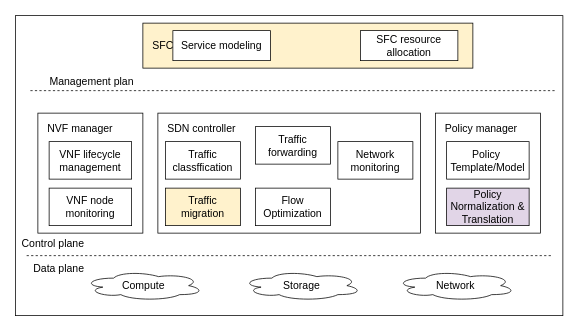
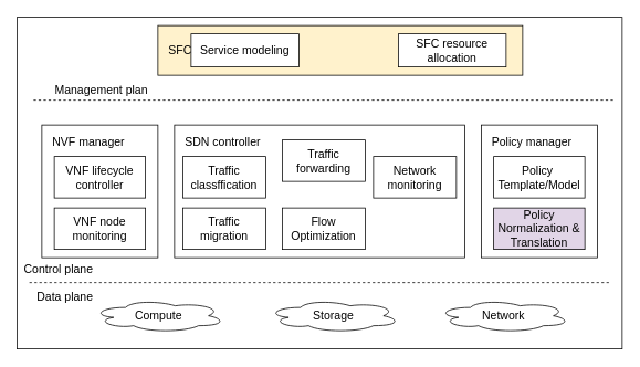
- <mxCell id="7" value="VNF lifecycle&lt;br style=&quot;font-size: 14px;&quot;&gt;management" style="rounded=0;whiteSpace=wrap;html=1;fontSize=14;" parent="1" vertex="1"><mxGeometry x="65" y="188" width="110" height="50" as="geometry" /></mxCell>
+ <mxCell id="7" value="VNF lifecycle&lt;br style=&quot;font-size: 14px;&quot;&gt;controller" style="rounded=0;whiteSpace=wrap;html=1;fontSize=14;" parent="1" vertex="1"><mxGeometry x="65" y="188" width="110" height="50" as="geometry" /></mxCell>
- <mxCell id="13" value="Traffic migration" style="rounded=0;whiteSpace=wrap;html=1;fontSize=14;fillColor=#fff2cc;" parent="1" vertex="1"><mxGeometry x="220" y="250" width="100" height="50" as="geometry" /></mxCell>
+ <mxCell id="13" value="Traffic migration" style="rounded=0;whiteSpace=wrap;html=1;fontSize=14;" parent="1" vertex="1"><mxGeometry x="220" y="250" width="100" height="50" as="geometry" /></mxCell>
